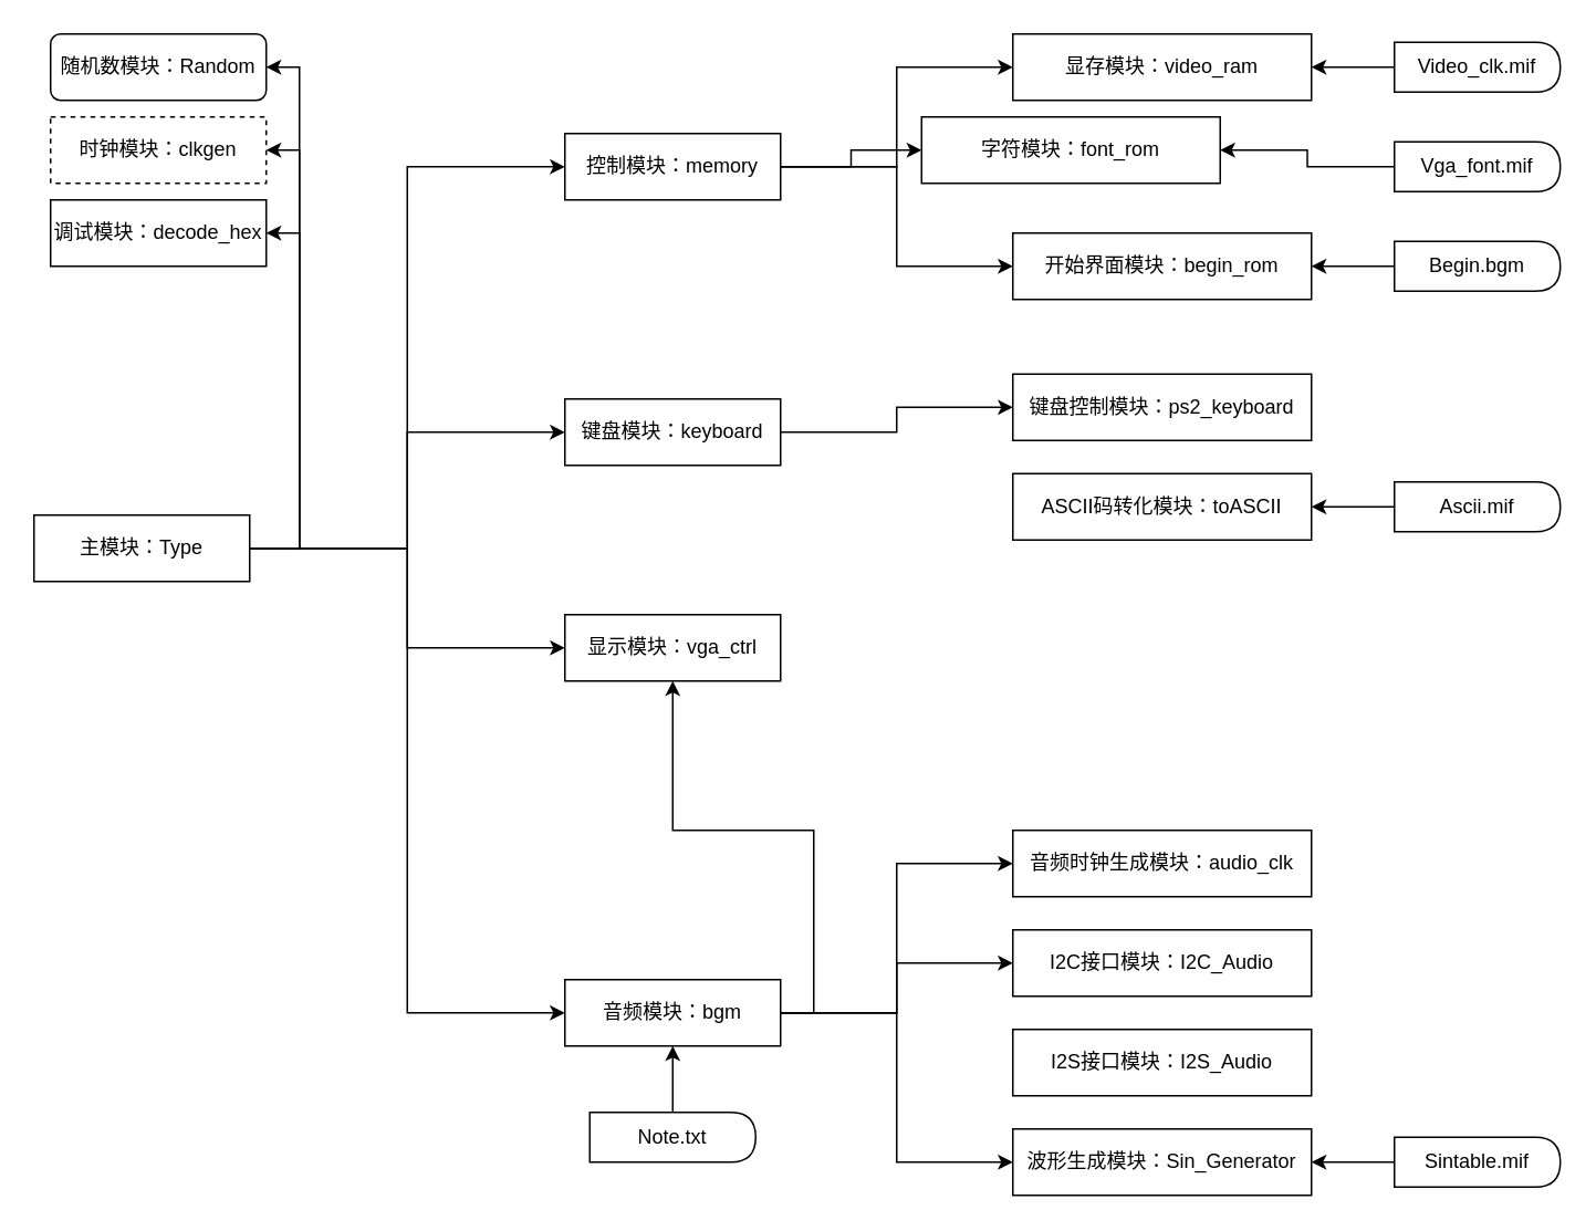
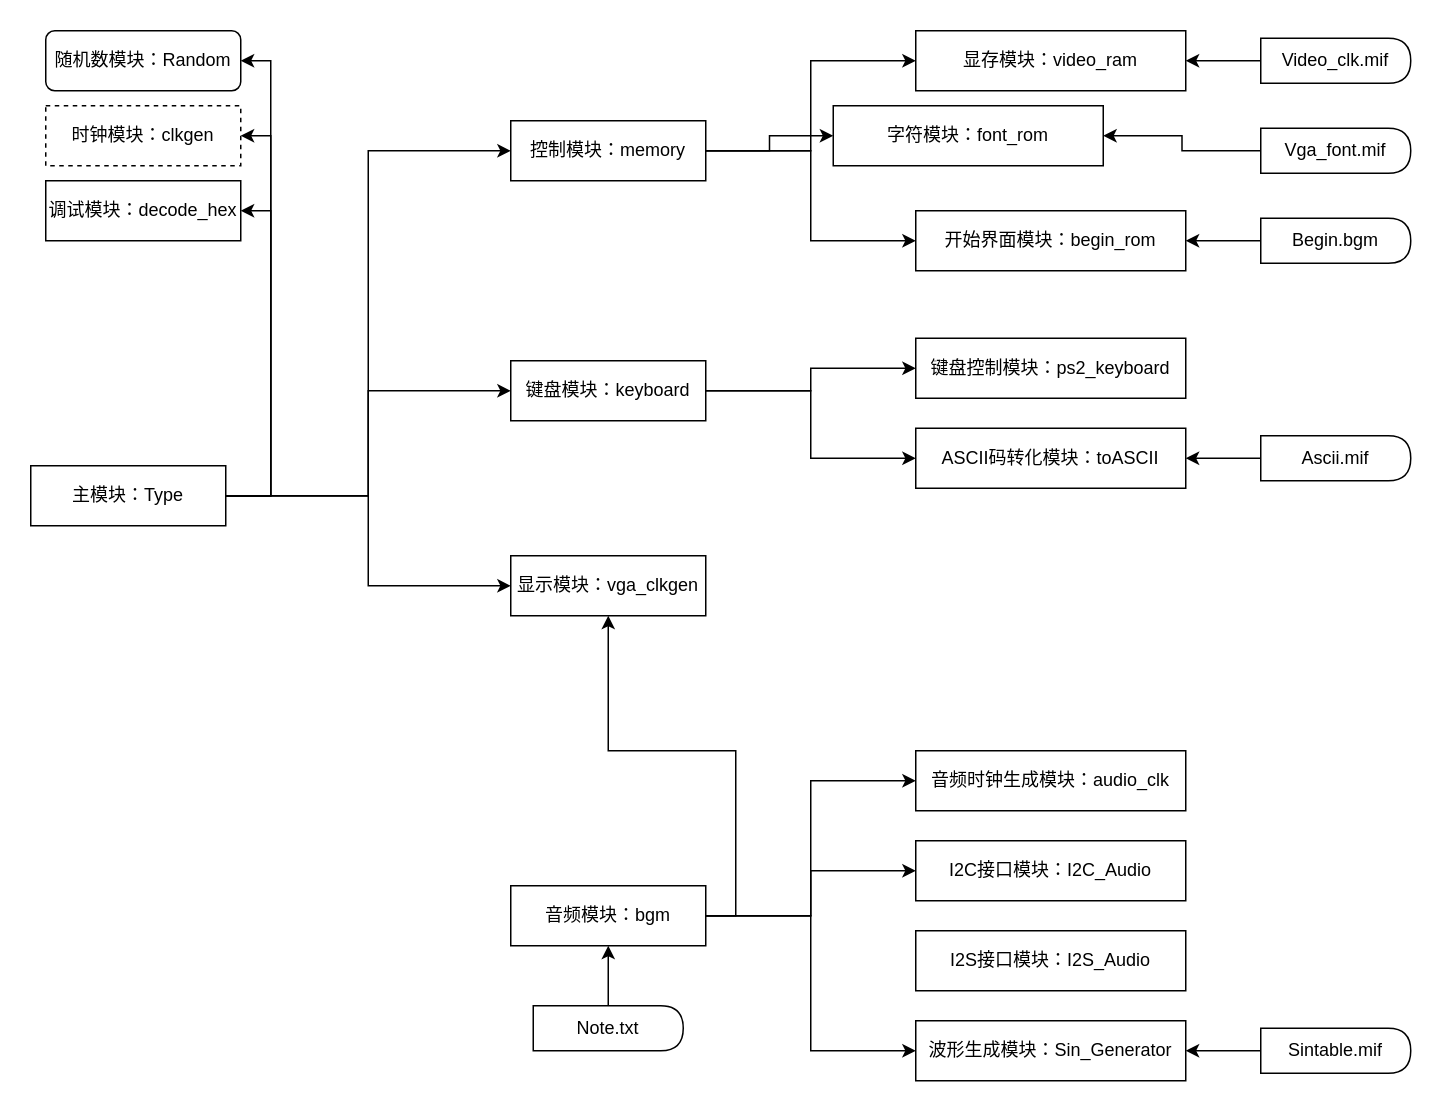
+ <mxCell id="14" style="edgeStyle=orthogonalEdgeStyle;rounded=0;orthogonalLoop=1;jettySize=auto;html=1;exitX=1;exitY=0.5;exitDx=0;exitDy=0;entryX=0;entryY=0.5;entryDx=0;entryDy=0;" edge="1" parent="1" source="16" target="31"><mxGeometry relative="1" as="geometry" /></mxCell>
- <mxCell id="17" value="显示模块：vga_ctrl" style="rounded=0;whiteSpace=wrap;html=1;" vertex="1" parent="1"><mxGeometry x="340" y="370" width="130" height="40" as="geometry" /></mxCell>
+ <mxCell id="17" value="显示模块：vga_clkgen" style="rounded=0;whiteSpace=wrap;html=1;" vertex="1" parent="1"><mxGeometry x="340" y="370" width="130" height="40" as="geometry" /></mxCell>
- <mxCell id="5" style="edgeStyle=orthogonalEdgeStyle;rounded=0;orthogonalLoop=1;jettySize=auto;html=1;exitX=1;exitY=0.5;exitDx=0;exitDy=0;entryX=0;entryY=0.5;entryDx=0;entryDy=0;" edge="1" parent="1" source="9" target="22"><mxGeometry relative="1" as="geometry" /></mxCell>
